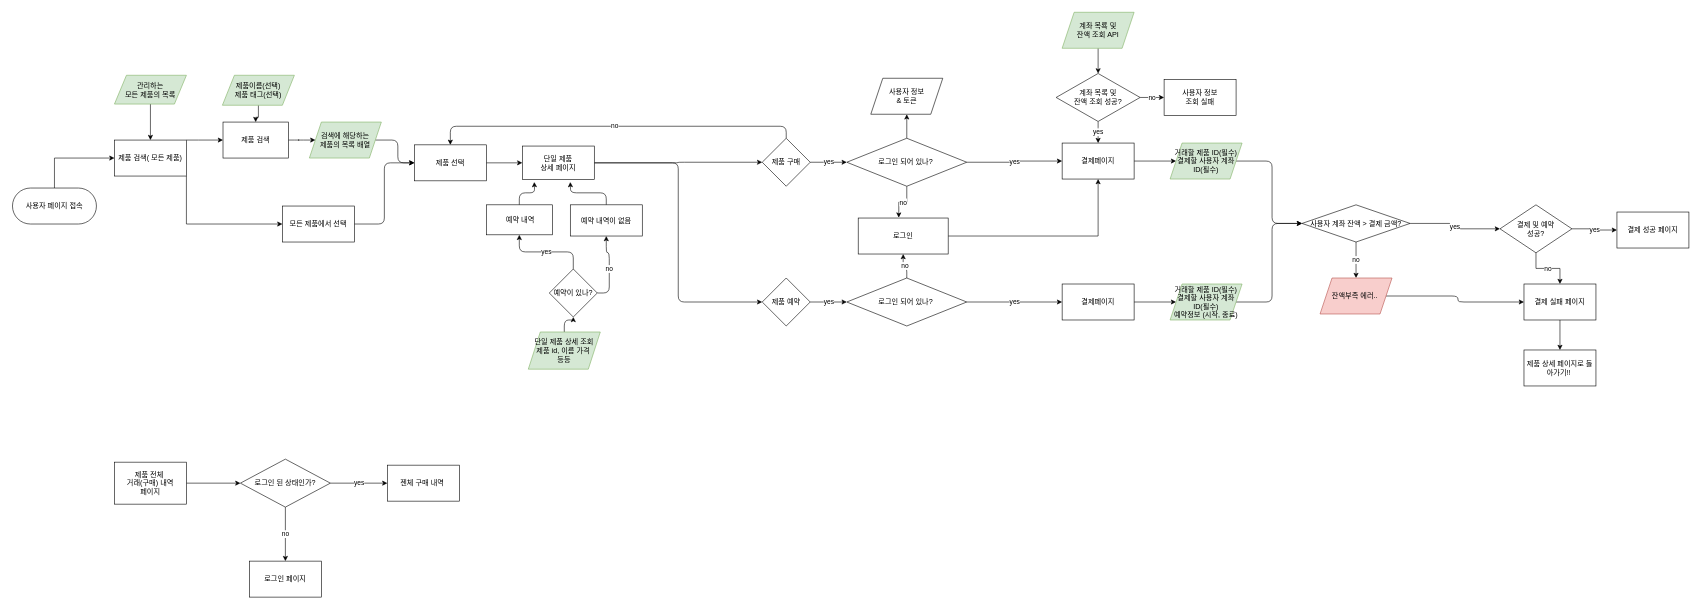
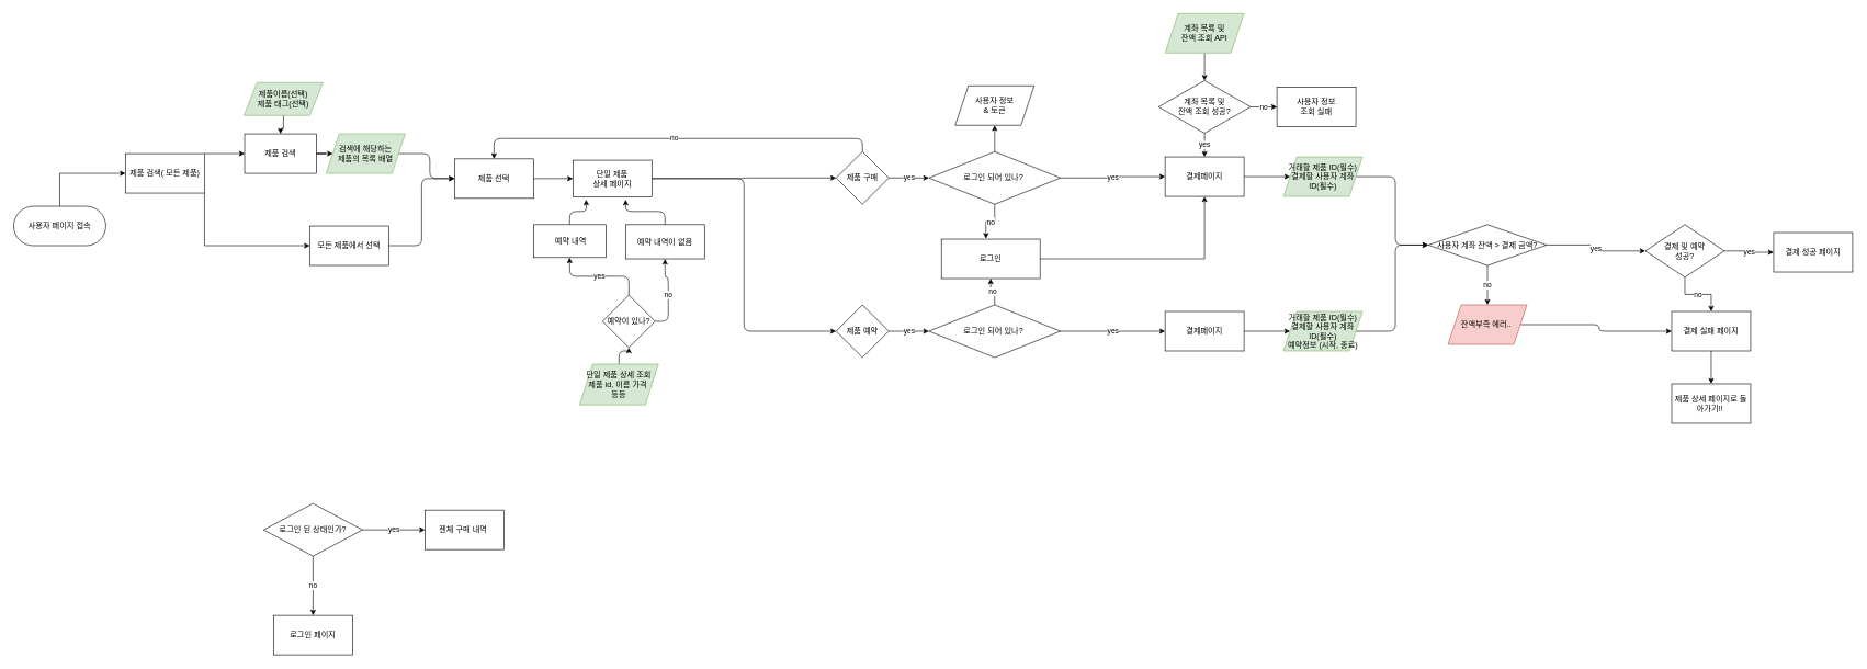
- <mxCell id="44" value="관리하는 &lt;br&gt;모든 제품의 목록" style="shape=parallelogram;perimeter=parallelogramPerimeter;whiteSpace=wrap;html=1;fixedSize=1;rounded=0;sketch=0;fillColor=#d5e8d4;strokeColor=#82b366;" vertex="1" parent="1"><mxGeometry x="190" y="125" width="120" height="48" as="geometry" /></mxCell>
- <mxCell id="43" style="edgeStyle=orthogonalEdgeStyle;curved=0;rounded=1;sketch=0;orthogonalLoop=1;jettySize=auto;html=1;" edge="1" parent="1" source="44" target="17"><mxGeometry relative="1" as="geometry" /></mxCell>
- <mxCell id="42" value="검색에 해당하는&lt;br&gt;제품의 목록 배열" style="shape=parallelogram;perimeter=parallelogramPerimeter;whiteSpace=wrap;html=1;fixedSize=1;rounded=0;sketch=0;fillColor=#d5e8d4;strokeColor=#82b366;" vertex="1" parent="1"><mxGeometry x="515" y="203" width="120" height="60" as="geometry" /></mxCell>
+ <mxCell id="42" value="검색에 해당하는&lt;br&gt;제품의 목록 배열" style="shape=parallelogram;perimeter=parallelogramPerimeter;whiteSpace=wrap;html=1;fixedSize=1;rounded=0;sketch=0;fillColor=#d5e8d4;strokeColor=#82b366;" vertex="1" parent="1"><mxGeometry x="495" y="203" width="120" height="60" as="geometry" /></mxCell>
- <mxCell id="73" value="제품 전체&amp;nbsp;&lt;br&gt;거래(구매) 내역 &lt;br&gt;페이지" style="rounded=0;whiteSpace=wrap;html=1;sketch=0;" vertex="1" parent="1"><mxGeometry x="190" y="770" width="120" height="70" as="geometry" /></mxCell>
- <mxCell id="72" style="edgeStyle=orthogonalEdgeStyle;curved=0;rounded=1;sketch=0;orthogonalLoop=1;jettySize=auto;html=1;exitX=1;exitY=0.5;exitDx=0;exitDy=0;entryX=0;entryY=0.5;entryDx=0;entryDy=0;" edge="1" parent="1" source="73" target="76"><mxGeometry relative="1" as="geometry" /></mxCell>
